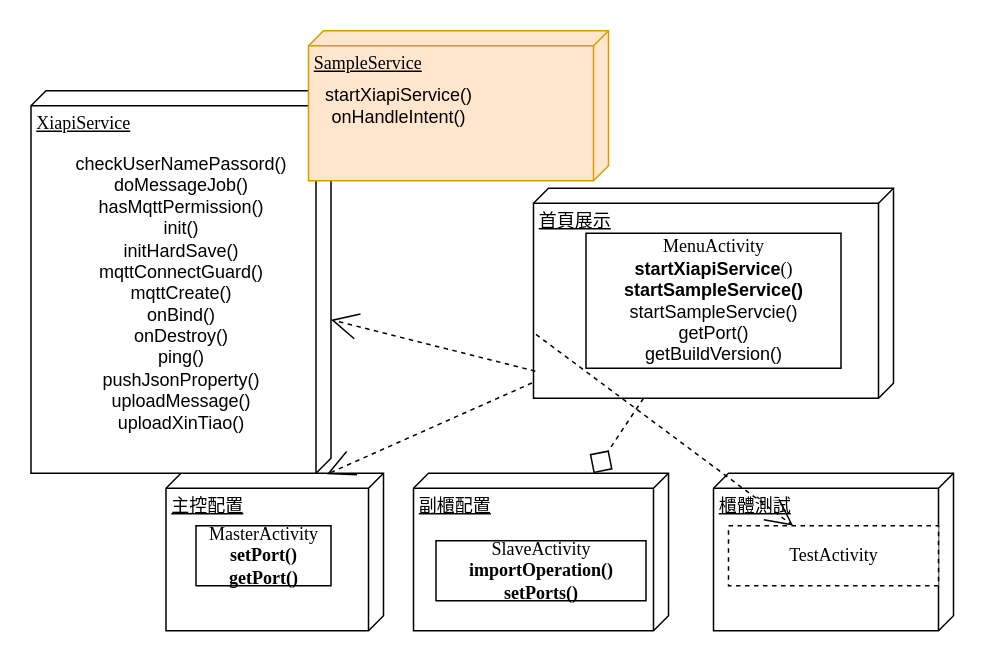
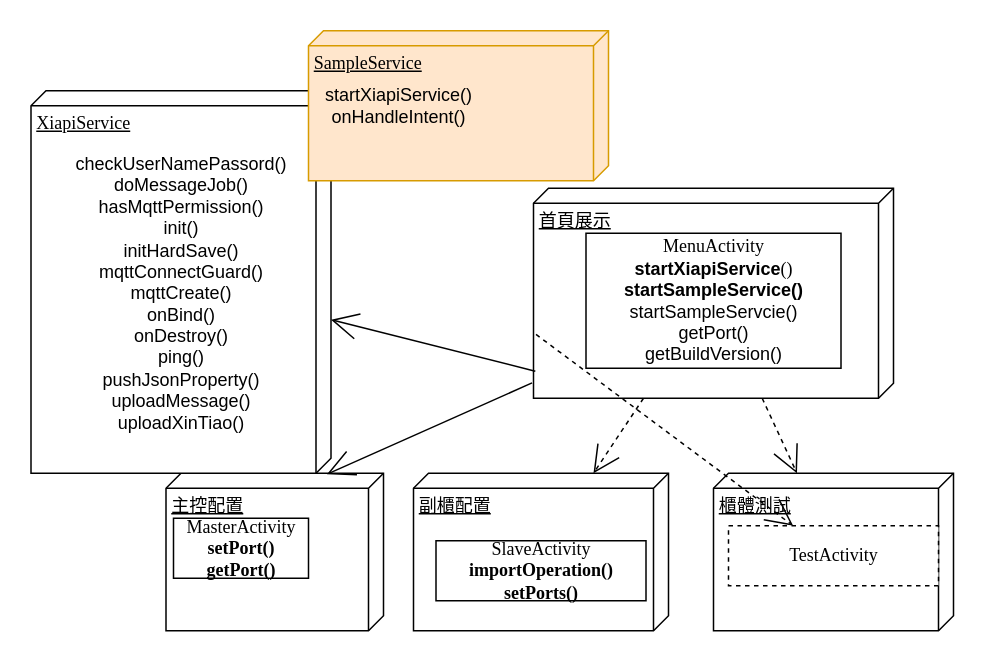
- <mxCell id="12" style="edgeStyle=none;rounded=0;html=1;dashed=1;labelBackgroundColor=none;startArrow=none;startFill=0;startSize=8;endArrow=open;endFill=0;endSize=16;fontFamily=Verdana;fontSize=12;exitX=0.871;exitY=0.995;exitDx=0;exitDy=0;exitPerimeter=0;" edge="1" parent="1" source="4" target="11"><mxGeometry relative="1" as="geometry"><mxPoint x="665" y="80" as="sourcePoint" /><mxPoint x="500" y="282" as="targetPoint" /></mxGeometry></mxCell>
+ <mxCell id="12" style="edgeStyle=none;rounded=0;html=1;dashed=0;labelBackgroundColor=none;startArrow=none;startFill=0;startSize=8;endArrow=open;endFill=0;endSize=16;fontFamily=Verdana;fontSize=12;exitX=0.871;exitY=0.995;exitDx=0;exitDy=0;exitPerimeter=0;" edge="1" parent="1" source="4" target="11"><mxGeometry relative="1" as="geometry"><mxPoint x="665" y="80" as="sourcePoint" /><mxPoint x="500" y="282" as="targetPoint" /></mxGeometry></mxCell>
- <mxCell id="6" style="edgeStyle=none;rounded=0;html=1;dashed=1;labelBackgroundColor=none;startArrow=none;startFill=0;startSize=8;endArrow=open;endFill=0;endSize=16;fontFamily=Verdana;fontSize=12;exitX=0.927;exitY=1.004;exitDx=0;exitDy=0;exitPerimeter=0;entryX=0.006;entryY=0.26;entryDx=0;entryDy=0;entryPerimeter=0;" edge="1" parent="1" source="4" target="2"><mxGeometry relative="1" as="geometry"><mxPoint x="513.558" y="249.828" as="targetPoint" /></mxGeometry></mxCell>
+ <mxCell id="6" style="edgeStyle=none;rounded=0;html=1;dashed=0;labelBackgroundColor=none;startArrow=none;startFill=0;startSize=8;endArrow=open;endFill=0;endSize=16;fontFamily=Verdana;fontSize=12;exitX=0.927;exitY=1.004;exitDx=0;exitDy=0;exitPerimeter=0;entryX=0.006;entryY=0.26;entryDx=0;entryDy=0;entryPerimeter=0;" edge="1" parent="1" source="4" target="2"><mxGeometry relative="1" as="geometry"><mxPoint x="513.558" y="249.828" as="targetPoint" /></mxGeometry></mxCell>
+ <mxCell id="9" style="edgeStyle=none;rounded=0;html=1;dashed=1;labelBackgroundColor=none;startArrow=none;startFill=0;startSize=8;endArrow=open;endFill=0;endSize=16;fontFamily=Verdana;fontSize=12;" edge="1" parent="1" source="4" target="8"><mxGeometry relative="1" as="geometry"><mxPoint x="1202" y="170" as="sourcePoint" /></mxGeometry></mxCell>
- <mxCell id="7" style="edgeStyle=none;rounded=0;html=1;dashed=1;labelBackgroundColor=none;startArrow=none;startFill=0;startSize=8;endArrow=diamond;endFill=0;endSize=16;fontFamily=Verdana;fontSize=12;" edge="1" parent="1" source="4" target="3"><mxGeometry relative="1" as="geometry"><mxPoint x="766.676" y="260.141" as="targetPoint" /></mxGeometry></mxCell>
+ <mxCell id="7" style="edgeStyle=none;rounded=0;html=1;dashed=1;labelBackgroundColor=none;startArrow=none;startFill=0;startSize=8;endArrow=open;endFill=0;endSize=16;fontFamily=Verdana;fontSize=12;" edge="1" parent="1" source="4" target="3"><mxGeometry relative="1" as="geometry"><mxPoint x="766.676" y="260.141" as="targetPoint" /></mxGeometry></mxCell>
- <mxCell id="5" value="MasterActivity&lt;br&gt;&lt;b&gt;setPort()&lt;br&gt;getPort()&lt;br&gt;&lt;/b&gt;" style="html=1;rounded=0;shadow=0;comic=0;labelBackgroundColor=none;strokeWidth=1;fontFamily=Verdana;fontSize=12;align=center;" vertex="1" parent="1"><mxGeometry x="130" y="350" width="90" height="40" as="geometry" /></mxCell>
+ <mxCell id="5" value="MasterActivity&lt;br&gt;&lt;b&gt;setPort()&lt;br&gt;getPort()&lt;br&gt;&lt;/b&gt;" style="html=1;rounded=0;shadow=0;comic=0;labelBackgroundColor=none;strokeWidth=1;fontFamily=Verdana;fontSize=12;align=center;" vertex="1" parent="1"><mxGeometry x="115" y="345" width="90" height="40" as="geometry" /></mxCell>
